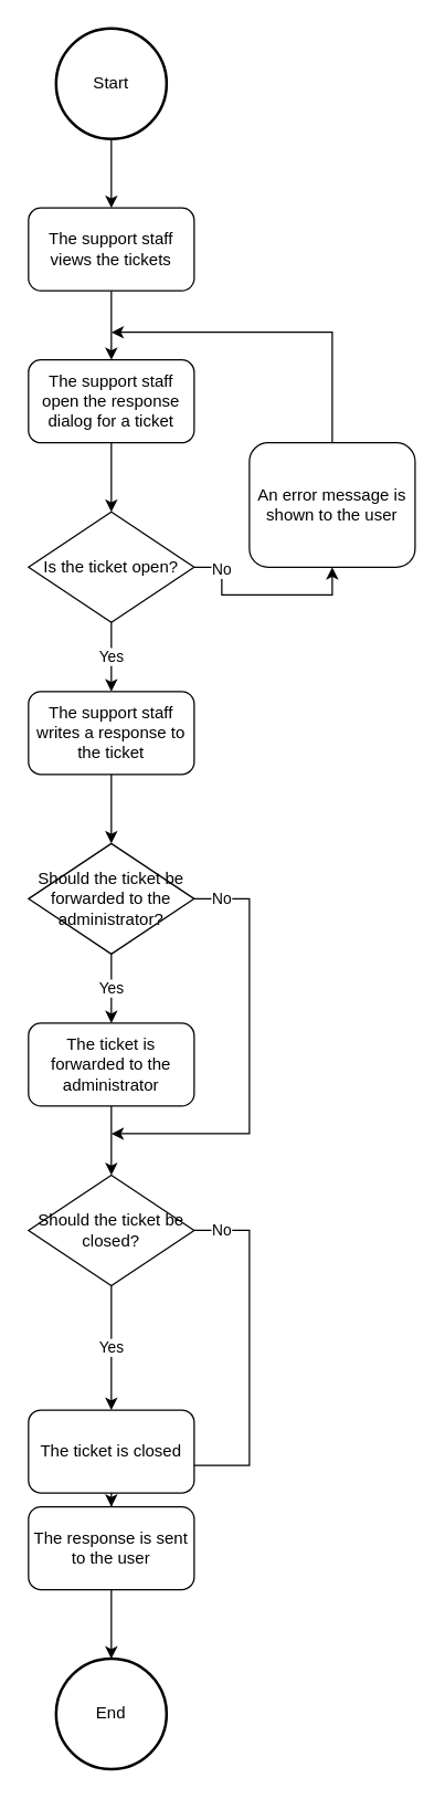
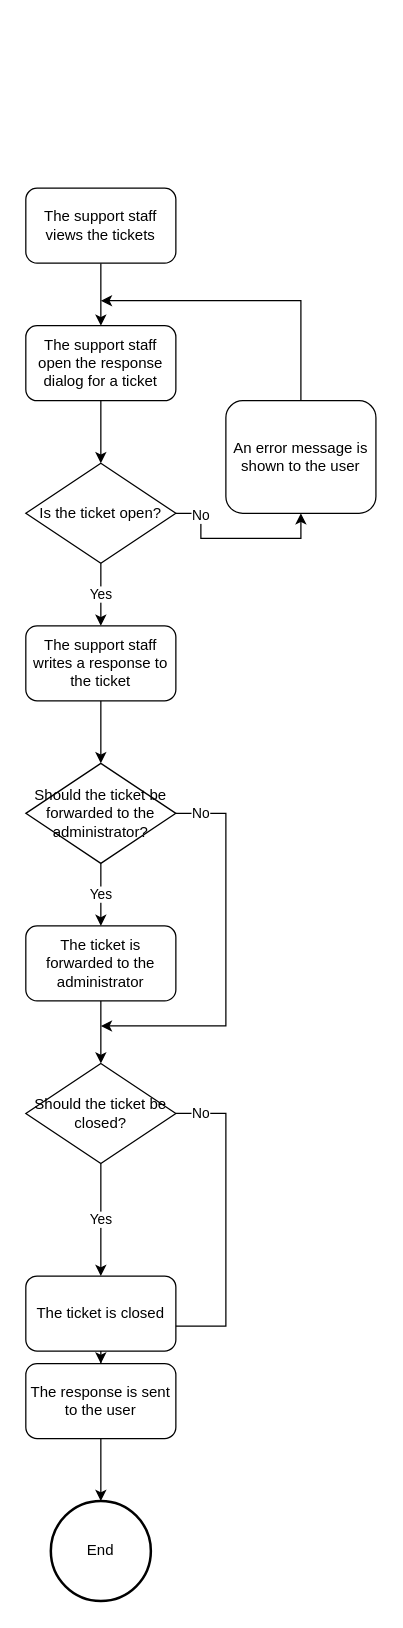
- <mxCell id="3" value="Start" style="ellipse;whiteSpace=wrap;html=1;aspect=fixed;strokeWidth=2;" vertex="1" parent="1"><mxGeometry x="40" y="20" width="80" height="80" as="geometry" /></mxCell>
- <mxCell id="2" style="edgeStyle=orthogonalEdgeStyle;rounded=0;orthogonalLoop=1;jettySize=auto;html=1;exitX=0.5;exitY=1;exitDx=0;exitDy=0;entryX=0.5;entryY=0;entryDx=0;entryDy=0;" edge="1" parent="1" source="3" target="6"><mxGeometry relative="1" as="geometry" /></mxCell>
